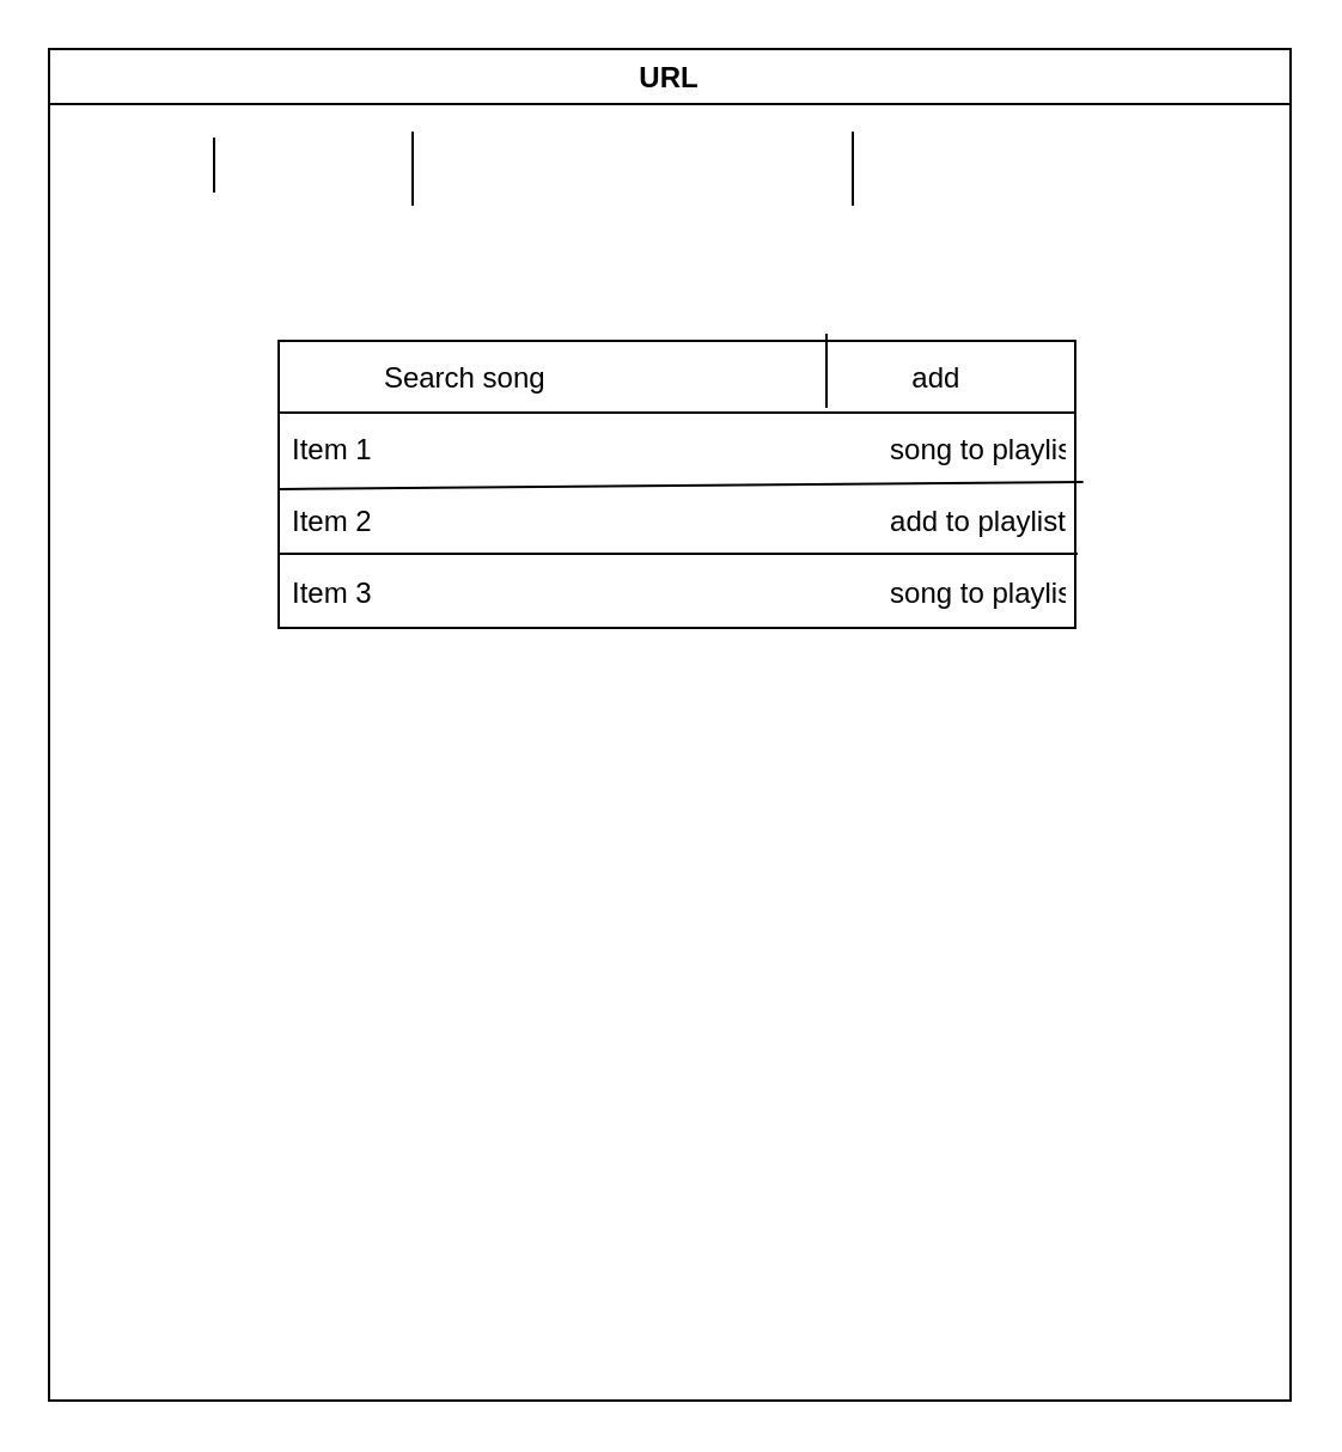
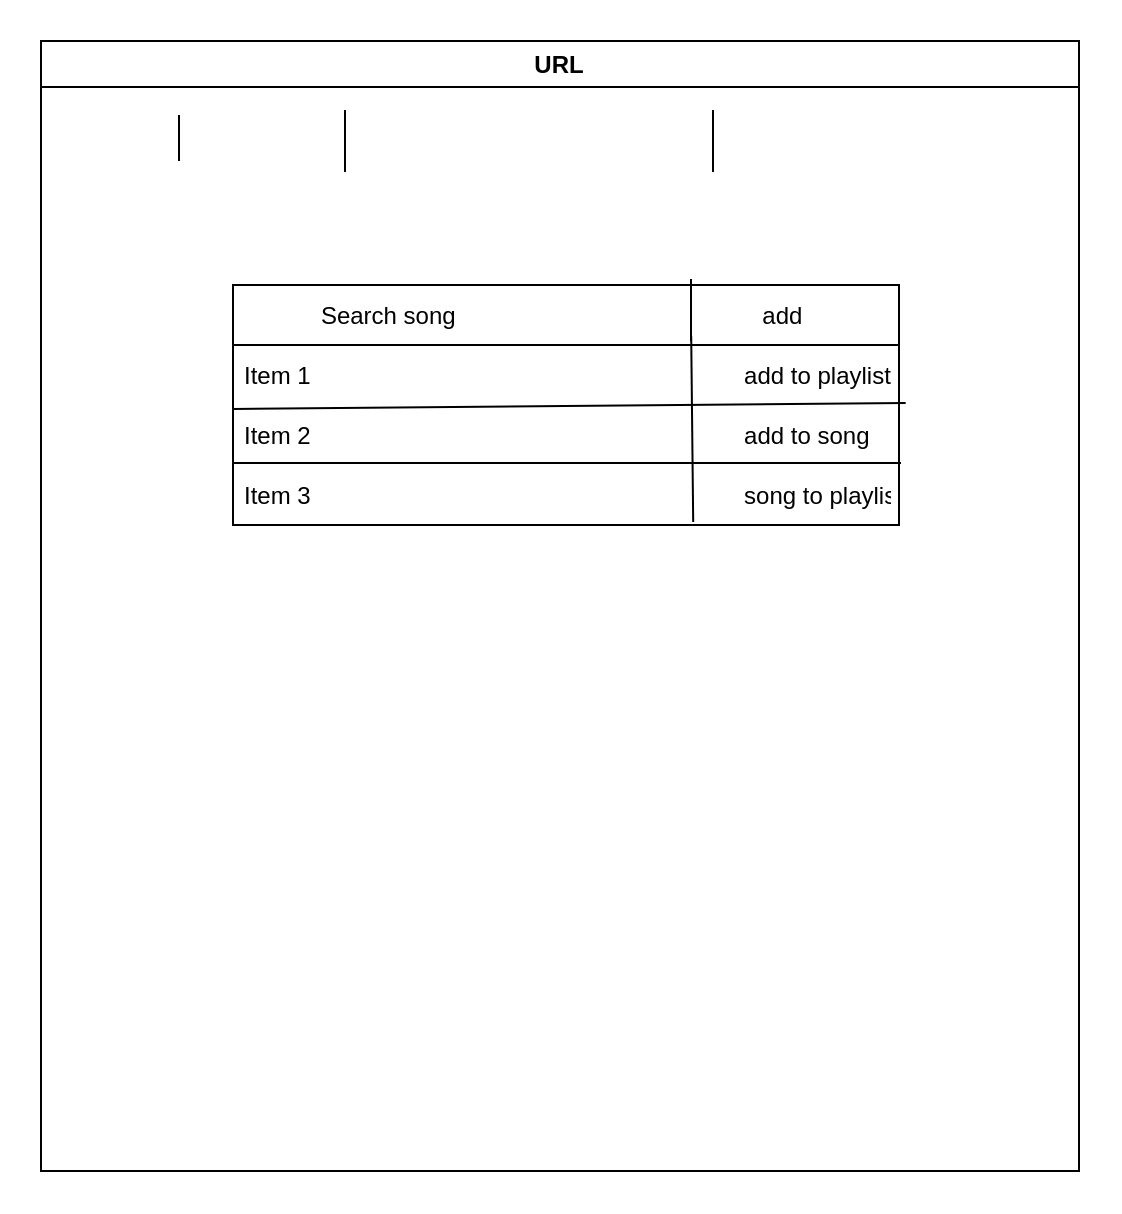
- <mxCell id="8" value="Item 1                                                                 song to playlist" style="text;strokeColor=none;fillColor=none;align=left;verticalAlign=middle;spacingLeft=4;spacingRight=4;overflow=hidden;points=[[0,0.5],[1,0.5]];portConstraint=eastwest;rotatable=0;" vertex="1" parent="6"><mxGeometry y="30" width="333" height="30" as="geometry" /></mxCell>
+ <mxCell id="8" value="Item 1                                                                 add to playlist" style="text;strokeColor=none;fillColor=none;align=left;verticalAlign=middle;spacingLeft=4;spacingRight=4;overflow=hidden;points=[[0,0.5],[1,0.5]];portConstraint=eastwest;rotatable=0;" vertex="1" parent="6"><mxGeometry y="30" width="333" height="30" as="geometry" /></mxCell>
+ <mxCell id="11" value="" style="endArrow=none;html=1;exitX=0.691;exitY=0.95;exitDx=0;exitDy=0;exitPerimeter=0;entryX=0.688;entryY=0.213;entryDx=0;entryDy=0;entryPerimeter=0;" edge="1" parent="6" source="13" target="6"><mxGeometry width="50" height="50" relative="1" as="geometry"><mxPoint x="203" y="98" as="sourcePoint" /><mxPoint x="253" y="48" as="targetPoint" /><Array as="points" /></mxGeometry></mxCell>
- <mxCell id="10" value="Item 2                                                                 add to playlist" style="text;strokeColor=none;fillColor=none;align=left;verticalAlign=middle;spacingLeft=4;spacingRight=4;overflow=hidden;points=[[0,0.5],[1,0.5]];portConstraint=eastwest;rotatable=0;" vertex="1" parent="6"><mxGeometry y="60" width="333" height="30" as="geometry" /></mxCell>
+ <mxCell id="10" value="Item 2                                                                 add to song" style="text;strokeColor=none;fillColor=none;align=left;verticalAlign=middle;spacingLeft=4;spacingRight=4;overflow=hidden;points=[[0,0.5],[1,0.5]];portConstraint=eastwest;rotatable=0;" vertex="1" parent="6"><mxGeometry y="60" width="333" height="30" as="geometry" /></mxCell>
